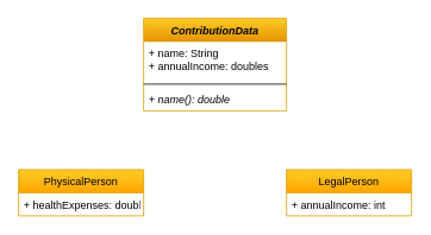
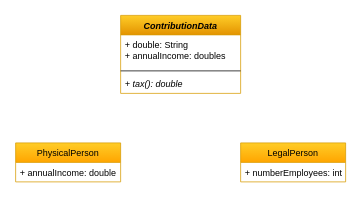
- <mxCell id="3" value="+ name: String&#10;+ annualIncome: doubles" style="text;strokeColor=none;fillColor=none;align=left;verticalAlign=top;spacingLeft=4;spacingRight=4;overflow=hidden;rotatable=0;points=[[0,0.5],[1,0.5]];portConstraint=eastwest;" vertex="1" parent="2"><mxGeometry y="26" width="160" height="44" as="geometry" /></mxCell>
+ <mxCell id="3" value="+ double: String&#10;+ annualIncome: doubles" style="text;strokeColor=none;fillColor=none;align=left;verticalAlign=top;spacingLeft=4;spacingRight=4;overflow=hidden;rotatable=0;points=[[0,0.5],[1,0.5]];portConstraint=eastwest;" vertex="1" parent="2"><mxGeometry y="26" width="160" height="44" as="geometry" /></mxCell>
- <mxCell id="5" value="+ name(): double" style="text;strokeColor=none;fillColor=none;align=left;verticalAlign=top;spacingLeft=4;spacingRight=4;overflow=hidden;rotatable=0;points=[[0,0.5],[1,0.5]];portConstraint=eastwest;fontStyle=2" vertex="1" parent="2"><mxGeometry y="78" width="160" height="26" as="geometry" /></mxCell>
+ <mxCell id="5" value="+ tax(): double" style="text;strokeColor=none;fillColor=none;align=left;verticalAlign=top;spacingLeft=4;spacingRight=4;overflow=hidden;rotatable=0;points=[[0,0.5],[1,0.5]];portConstraint=eastwest;fontStyle=2" vertex="1" parent="2"><mxGeometry y="78" width="160" height="26" as="geometry" /></mxCell>
- <mxCell id="7" value="+ healthExpenses: double" style="text;strokeColor=none;fillColor=none;align=left;verticalAlign=top;spacingLeft=4;spacingRight=4;overflow=hidden;rotatable=0;points=[[0,0.5],[1,0.5]];portConstraint=eastwest;" vertex="1" parent="6"><mxGeometry y="26" width="140" height="26" as="geometry" /></mxCell>
+ <mxCell id="7" value="+ annualIncome: double" style="text;strokeColor=none;fillColor=none;align=left;verticalAlign=top;spacingLeft=4;spacingRight=4;overflow=hidden;rotatable=0;points=[[0,0.5],[1,0.5]];portConstraint=eastwest;" vertex="1" parent="6"><mxGeometry y="26" width="140" height="26" as="geometry" /></mxCell>
- <mxCell id="9" value="+ annualIncome: int" style="text;strokeColor=none;fillColor=none;align=left;verticalAlign=top;spacingLeft=4;spacingRight=4;overflow=hidden;rotatable=0;points=[[0,0.5],[1,0.5]];portConstraint=eastwest;" vertex="1" parent="8"><mxGeometry y="26" width="140" height="26" as="geometry" /></mxCell>
+ <mxCell id="9" value="+ numberEmployees: int" style="text;strokeColor=none;fillColor=none;align=left;verticalAlign=top;spacingLeft=4;spacingRight=4;overflow=hidden;rotatable=0;points=[[0,0.5],[1,0.5]];portConstraint=eastwest;" vertex="1" parent="8"><mxGeometry y="26" width="140" height="26" as="geometry" /></mxCell>
